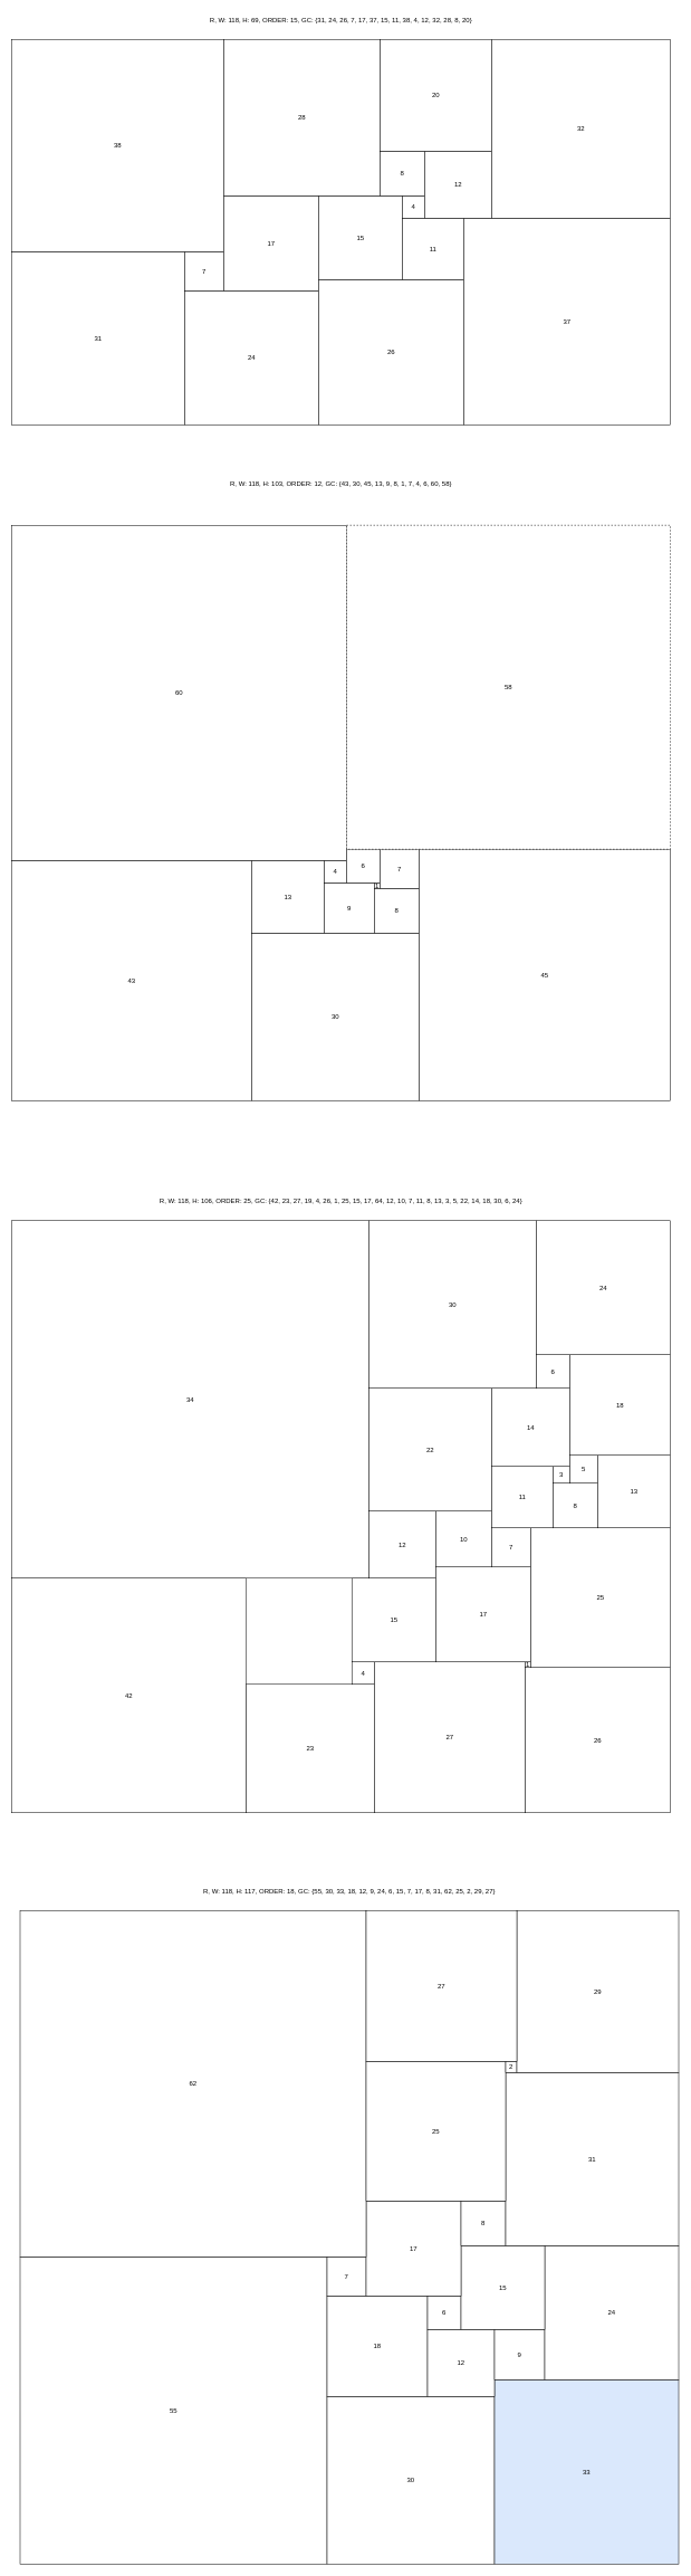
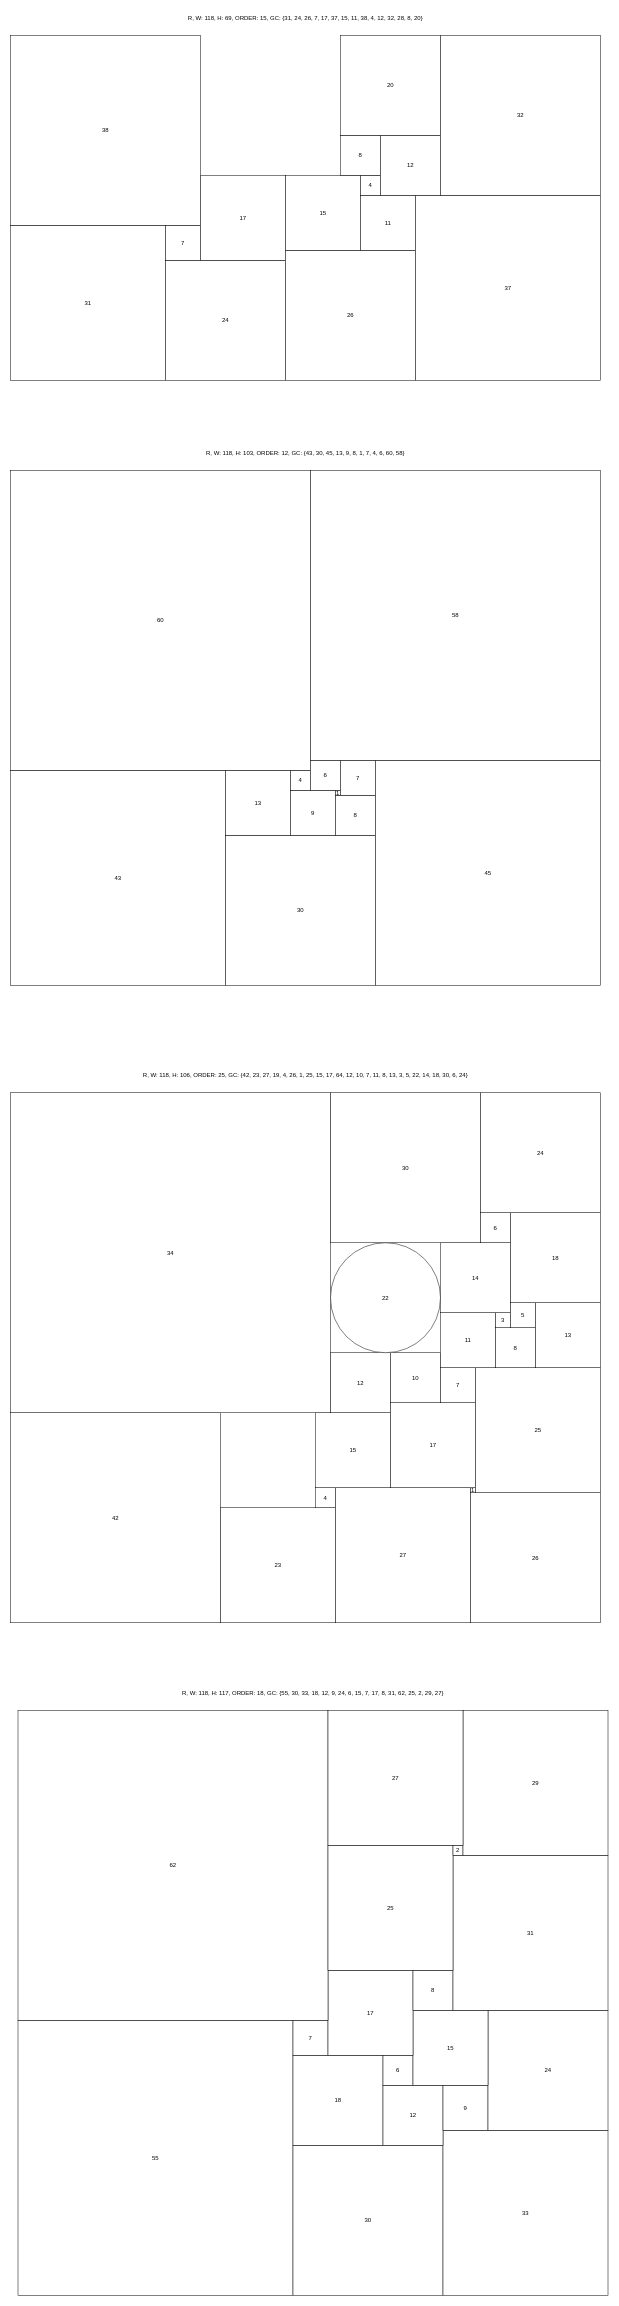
- <mxCell id="19" value="28" style="rounded=0;whiteSpace=wrap;html=1;" parent="6" vertex="1"><mxGeometry x="380" width="280" height="280" as="geometry" /></mxCell>
- <mxCell id="2" value="R, W: 118, H: 103, ORDER: 12, GC: {43, 30, 45, 13, 9, 8, 1, 7, 4, 6, 60, 58} " style="text;html=1;strokeColor=none;fillColor=none;align=center;verticalAlign=middle;whiteSpace=wrap;rounded=0;flipV=1;" parent="1" vertex="1"><mxGeometry x="20" y="850" width="1180" height="30" as="geometry" /></mxCell>
+ <mxCell id="2" value="R, W: 118, H: 103, ORDER: 12, GC: {43, 30, 45, 13, 9, 8, 1, 7, 4, 6, 60, 58} " style="text;html=1;strokeColor=none;fillColor=none;align=center;verticalAlign=middle;whiteSpace=wrap;rounded=0;flipV=1;" parent="1" vertex="1"><mxGeometry x="20" y="890" width="1180" height="30" as="geometry" /></mxCell>
- <mxCell id="34" value="58" style="rounded=0;whiteSpace=wrap;html=1;dashed=1;" parent="22" vertex="1"><mxGeometry x="600" width="580" height="580" as="geometry" /></mxCell>
+ <mxCell id="34" value="58" style="rounded=0;whiteSpace=wrap;html=1;" parent="22" vertex="1"><mxGeometry x="600" width="580" height="580" as="geometry" /></mxCell>
- <mxCell id="54" value="22" style="rounded=0;whiteSpace=wrap;html=1;" parent="35" vertex="1"><mxGeometry x="640" y="300" width="220" height="220" as="geometry" /></mxCell>
+ <mxCell id="54" value="22" style="ellipse;whiteSpace=wrap;html=1;" parent="35" vertex="1"><mxGeometry x="640" y="300" width="220" height="220" as="geometry" /></mxCell>
- <mxCell id="63" value="33" style="rounded=0;whiteSpace=wrap;html=1;fillColor=#dae8fc;" parent="60" vertex="1"><mxGeometry x="850" y="840" width="330" height="330" as="geometry" /></mxCell>
+ <mxCell id="63" value="33" style="rounded=0;whiteSpace=wrap;html=1;" parent="60" vertex="1"><mxGeometry x="850" y="840" width="330" height="330" as="geometry" /></mxCell>
